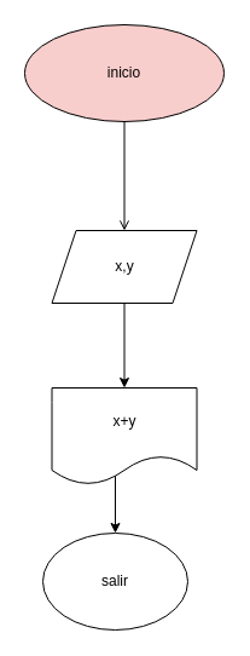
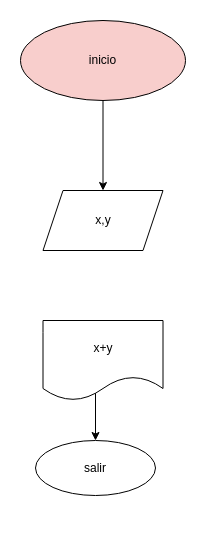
- <mxCell id="2" value="" style="edgeStyle=none;html=1;endArrow=open;" edge="1" parent="1" source="3" target="5"><mxGeometry relative="1" as="geometry" /></mxCell>
+ <mxCell id="2" value="" style="edgeStyle=none;html=1;" edge="1" parent="1" source="3" target="5"><mxGeometry relative="1" as="geometry" /></mxCell>
- <mxCell id="4" value="" style="edgeStyle=none;html=1;" edge="1" parent="1" source="5" target="7"><mxGeometry relative="1" as="geometry" /></mxCell>
- <mxCell id="8" value="salir&lt;br&gt;" style="ellipse;whiteSpace=wrap;html=1;" vertex="1" parent="1"><mxGeometry x="35" y="440" width="120" height="80" as="geometry" /></mxCell>
+ <mxCell id="8" value="salir&lt;br&gt;" style="ellipse;whiteSpace=wrap;html=1;" vertex="1" parent="1"><mxGeometry x="35" y="440" width="120" height="55" as="geometry" /></mxCell>
